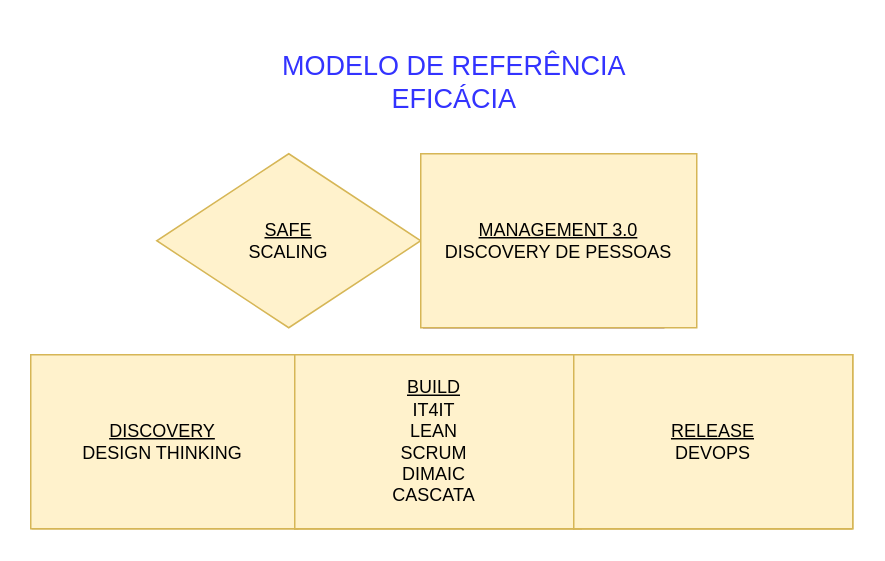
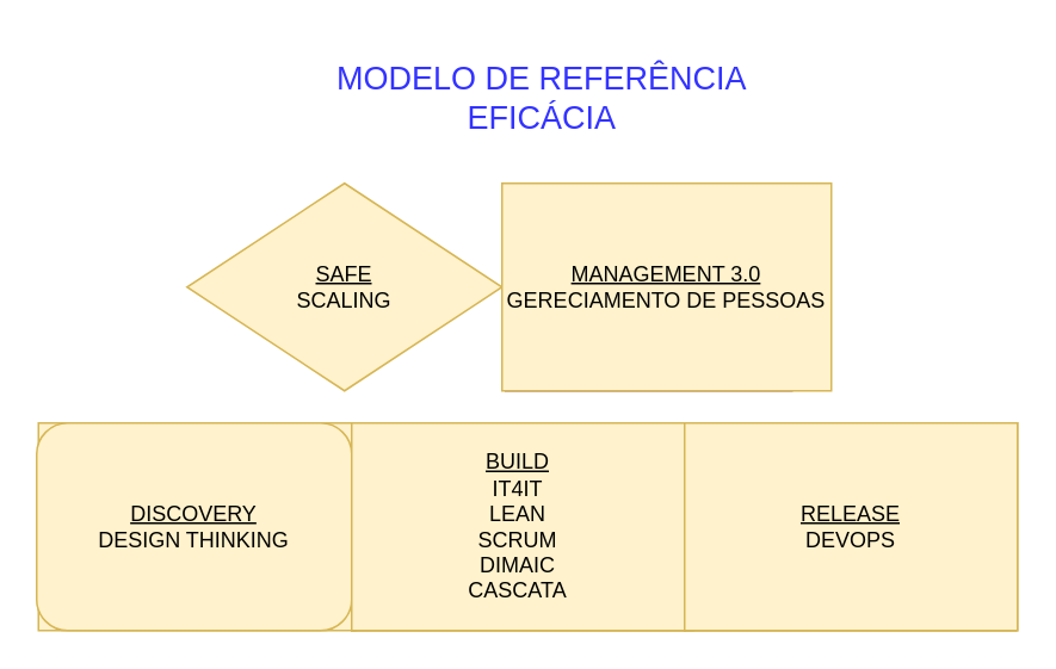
- <mxCell id="8" value="&lt;u&gt;MANAGEMENT 3.0&lt;/u&gt;&lt;br&gt;&lt;div&gt;DISCOVERY DE PESSOAS&lt;/div&gt;" style="rounded=0;whiteSpace=wrap;html=1;fillColor=#fff2cc;strokeColor=#d6b656;" vertex="1" parent="1"><mxGeometry x="280" y="102" width="184" height="116" as="geometry" /></mxCell>
+ <mxCell id="8" value="&lt;u&gt;MANAGEMENT 3.0&lt;/u&gt;&lt;br&gt;&lt;div&gt;GERECIAMENTO DE PESSOAS&lt;/div&gt;" style="rounded=0;whiteSpace=wrap;html=1;fillColor=#fff2cc;strokeColor=#d6b656;" vertex="1" parent="1"><mxGeometry x="280" y="102" width="184" height="116" as="geometry" /></mxCell>
- <mxCell id="11" value="&lt;u&gt;DISCOVERY&lt;/u&gt;&lt;br&gt;&lt;div&gt;DESIGN THINKING&lt;/div&gt;" style="rounded=0;whiteSpace=wrap;html=1;fillColor=#fff2cc;strokeColor=#d6b656;" vertex="1" parent="1"><mxGeometry x="20" y="236" width="176" height="116" as="geometry" /></mxCell>
+ <mxCell id="11" value="&lt;u&gt;DISCOVERY&lt;/u&gt;&lt;br&gt;&lt;div&gt;DESIGN THINKING&lt;/div&gt;" style="whiteSpace=wrap;html=1;fillColor=#fff2cc;strokeColor=#d6b656;rounded=1;" vertex="1" parent="1"><mxGeometry x="20" y="236" width="176" height="116" as="geometry" /></mxCell>
